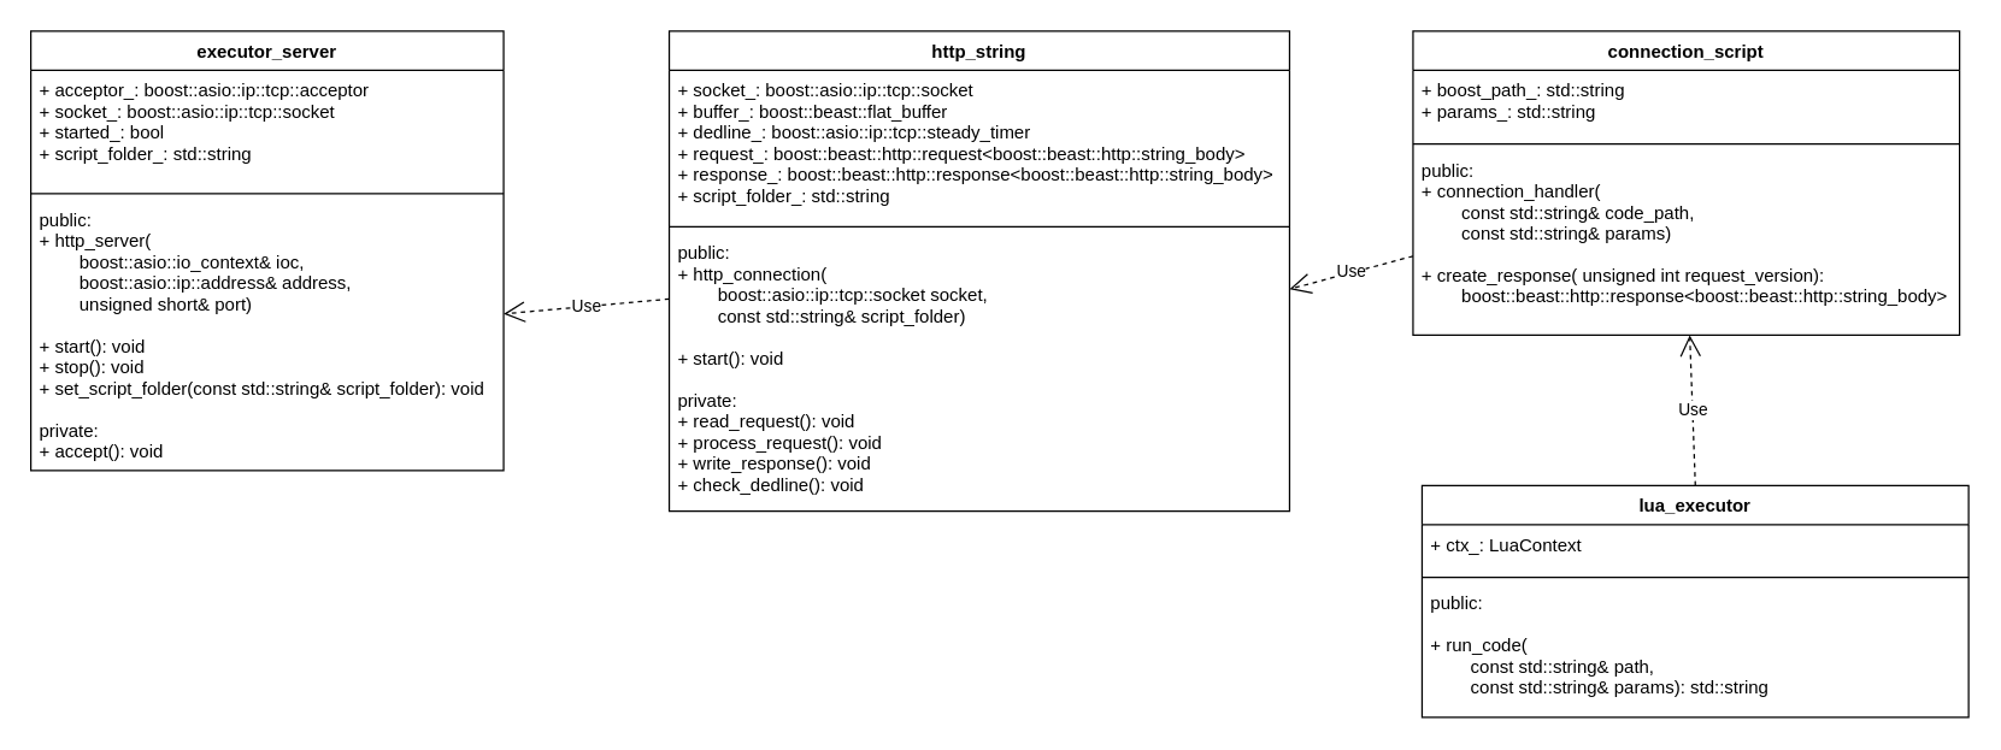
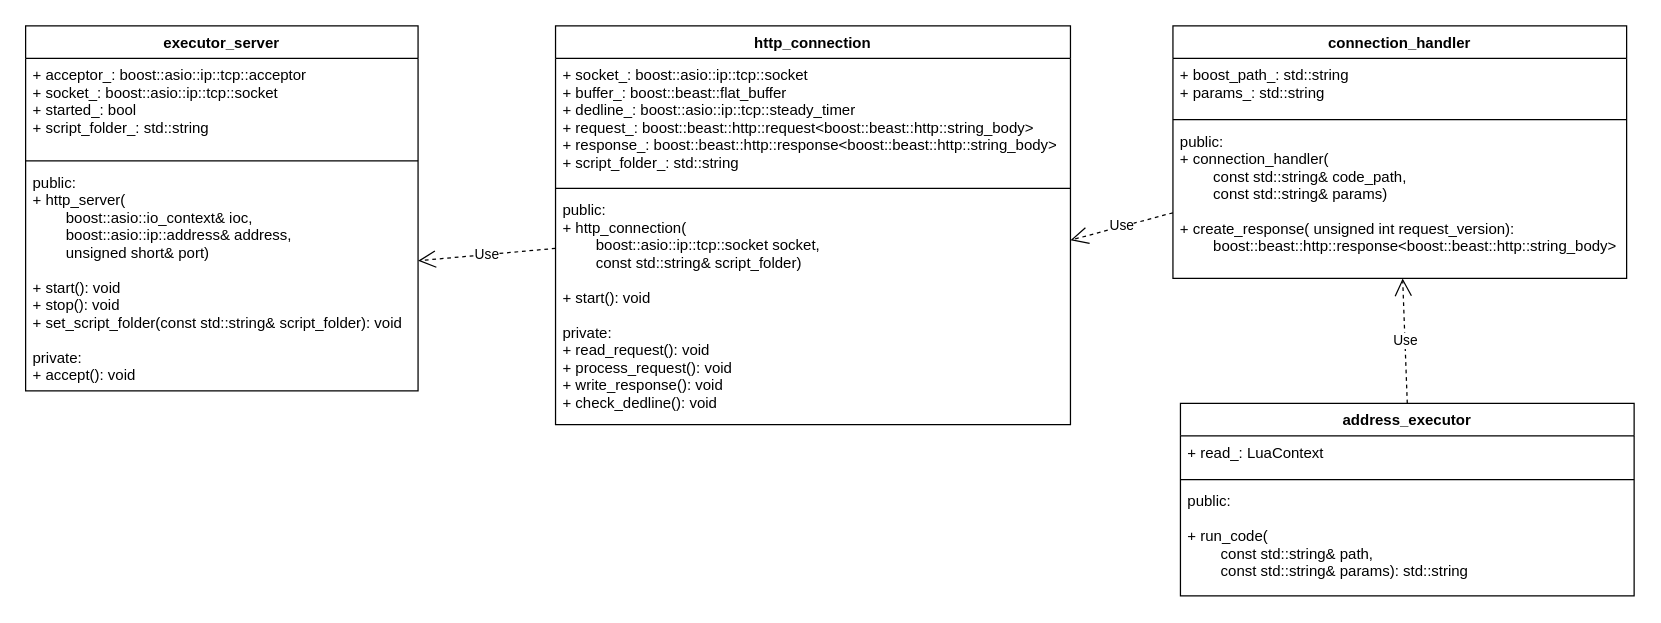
- <mxCell id="6" value="http_string" style="swimlane;fontStyle=1;align=center;verticalAlign=top;childLayout=stackLayout;horizontal=1;startSize=26;horizontalStack=0;resizeParent=1;resizeParentMax=0;resizeLast=0;collapsible=1;marginBottom=0;" vertex="1" parent="1"><mxGeometry x="444" y="20" width="412" height="319" as="geometry" /></mxCell>
+ <mxCell id="6" value="http_connection" style="swimlane;fontStyle=1;align=center;verticalAlign=top;childLayout=stackLayout;horizontal=1;startSize=26;horizontalStack=0;resizeParent=1;resizeParentMax=0;resizeLast=0;collapsible=1;marginBottom=0;" vertex="1" parent="1"><mxGeometry x="444" y="20" width="412" height="319" as="geometry" /></mxCell>
- <mxCell id="10" value="connection_script" style="swimlane;fontStyle=1;align=center;verticalAlign=top;childLayout=stackLayout;horizontal=1;startSize=26;horizontalStack=0;resizeParent=1;resizeParentMax=0;resizeLast=0;collapsible=1;marginBottom=0;" vertex="1" parent="1"><mxGeometry x="938" y="20" width="363" height="202" as="geometry" /></mxCell>
+ <mxCell id="10" value="connection_handler" style="swimlane;fontStyle=1;align=center;verticalAlign=top;childLayout=stackLayout;horizontal=1;startSize=26;horizontalStack=0;resizeParent=1;resizeParentMax=0;resizeLast=0;collapsible=1;marginBottom=0;" vertex="1" parent="1"><mxGeometry x="938" y="20" width="363" height="202" as="geometry" /></mxCell>
- <mxCell id="14" value="lua_executor" style="swimlane;fontStyle=1;align=center;verticalAlign=top;childLayout=stackLayout;horizontal=1;startSize=26;horizontalStack=0;resizeParent=1;resizeParentMax=0;resizeLast=0;collapsible=1;marginBottom=0;" vertex="1" parent="1"><mxGeometry x="944" y="322" width="363" height="154" as="geometry" /></mxCell>
+ <mxCell id="14" value="address_executor" style="swimlane;fontStyle=1;align=center;verticalAlign=top;childLayout=stackLayout;horizontal=1;startSize=26;horizontalStack=0;resizeParent=1;resizeParentMax=0;resizeLast=0;collapsible=1;marginBottom=0;" vertex="1" parent="1"><mxGeometry x="944" y="322" width="363" height="154" as="geometry" /></mxCell>
- <mxCell id="15" value="+ ctx_: LuaContext" style="text;strokeColor=none;fillColor=none;align=left;verticalAlign=top;spacingLeft=4;spacingRight=4;overflow=hidden;rotatable=0;points=[[0,0.5],[1,0.5]];portConstraint=eastwest;" vertex="1" parent="14"><mxGeometry y="26" width="363" height="31" as="geometry" /></mxCell>
+ <mxCell id="15" value="+ read_: LuaContext" style="text;strokeColor=none;fillColor=none;align=left;verticalAlign=top;spacingLeft=4;spacingRight=4;overflow=hidden;rotatable=0;points=[[0,0.5],[1,0.5]];portConstraint=eastwest;" vertex="1" parent="14"><mxGeometry y="26" width="363" height="31" as="geometry" /></mxCell>
